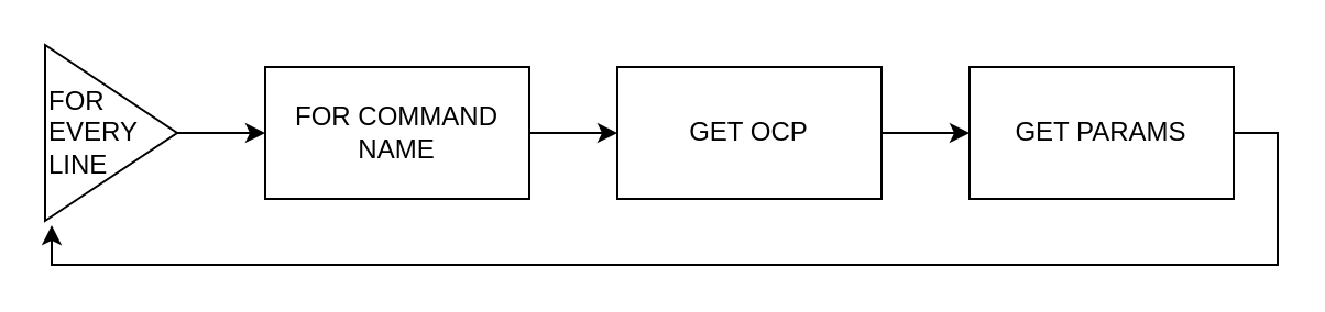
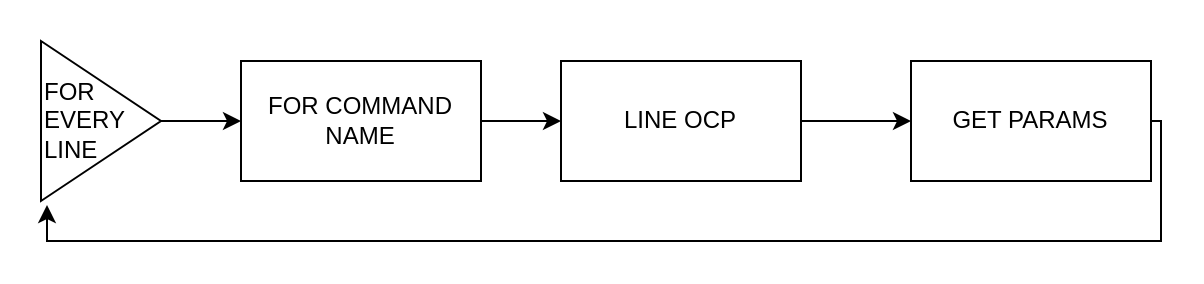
- <mxCell id="7" value="GET OCP" style="rounded=0;whiteSpace=wrap;html=1;" vertex="1" parent="1"><mxGeometry x="280" y="30" width="120" height="60" as="geometry" /></mxCell>
+ <mxCell id="7" value="LINE OCP" style="rounded=0;whiteSpace=wrap;html=1;" vertex="1" parent="1"><mxGeometry x="280" y="30" width="120" height="60" as="geometry" /></mxCell>
- <mxCell id="9" value="GET PARAMS" style="rounded=0;whiteSpace=wrap;html=1;" vertex="1" parent="1"><mxGeometry x="440" y="30" width="120" height="60" as="geometry" /></mxCell>
+ <mxCell id="9" value="GET PARAMS" style="rounded=0;whiteSpace=wrap;html=1;" vertex="1" parent="1"><mxGeometry x="455" y="30" width="120" height="60" as="geometry" /></mxCell>
